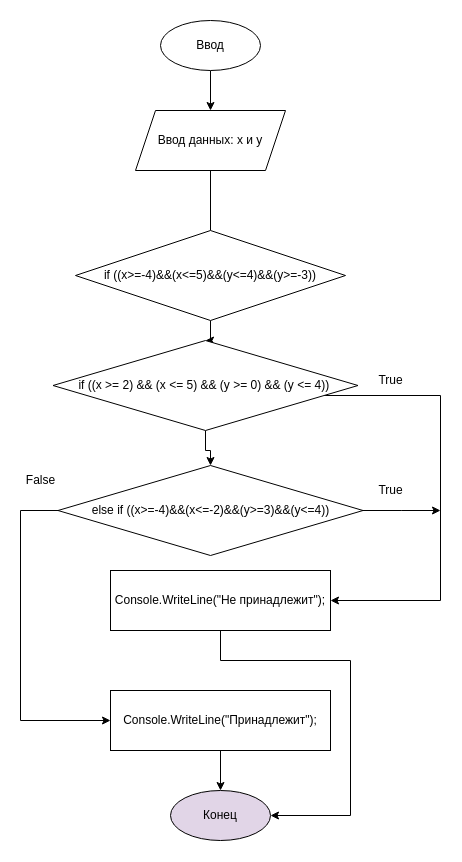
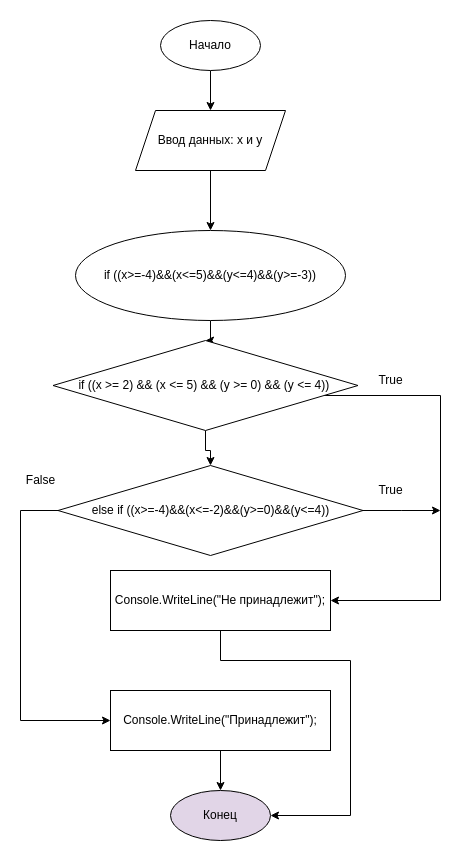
- <mxCell id="3" value="Ввод" style="ellipse;whiteSpace=wrap;html=1;" parent="1" vertex="1"><mxGeometry x="160" y="20" width="100" height="50" as="geometry" /></mxCell>
+ <mxCell id="3" value="Начало" style="ellipse;whiteSpace=wrap;html=1;" parent="1" vertex="1"><mxGeometry x="160" y="20" width="100" height="50" as="geometry" /></mxCell>
- <mxCell id="4" style="edgeStyle=orthogonalEdgeStyle;rounded=0;orthogonalLoop=1;jettySize=auto;html=1;entryX=0.5;entryY=0;entryDx=0;entryDy=0;endArrow=none;" parent="1" source="5" target="7" edge="1"><mxGeometry relative="1" as="geometry" /></mxCell>
+ <mxCell id="4" style="edgeStyle=orthogonalEdgeStyle;rounded=0;orthogonalLoop=1;jettySize=auto;html=1;entryX=0.5;entryY=0;entryDx=0;entryDy=0;" parent="1" source="5" target="7" edge="1"><mxGeometry relative="1" as="geometry" /></mxCell>
- <mxCell id="7" value="if ((x&amp;gt;=-4)&amp;amp;&amp;amp;(x&amp;lt;=5)&amp;amp;&amp;amp;(y&amp;lt;=4)&amp;amp;&amp;amp;(y&amp;gt;=-3))" style="rhombus;whiteSpace=wrap;html=1;" parent="1" vertex="1"><mxGeometry x="75" y="230" width="270" height="90" as="geometry" /></mxCell>
+ <mxCell id="7" value="if ((x&amp;gt;=-4)&amp;amp;&amp;amp;(x&amp;lt;=5)&amp;amp;&amp;amp;(y&amp;lt;=4)&amp;amp;&amp;amp;(y&amp;gt;=-3))" style="ellipse;whiteSpace=wrap;html=1;" parent="1" vertex="1"><mxGeometry x="75" y="230" width="270" height="90" as="geometry" /></mxCell>
- <mxCell id="18" value="else if ((x&amp;gt;=-4)&amp;amp;&amp;amp;(x&amp;lt;=-2)&amp;amp;&amp;amp;(y&amp;gt;=3)&amp;amp;&amp;amp;(y&amp;lt;=4))" style="rhombus;whiteSpace=wrap;html=1;" vertex="1" parent="1"><mxGeometry x="57.5" y="465" width="305" height="90" as="geometry" /></mxCell>
+ <mxCell id="18" value="else if ((x&amp;gt;=-4)&amp;amp;&amp;amp;(x&amp;lt;=-2)&amp;amp;&amp;amp;(y&amp;gt;=0)&amp;amp;&amp;amp;(y&amp;lt;=4))" style="rhombus;whiteSpace=wrap;html=1;" vertex="1" parent="1"><mxGeometry x="57.5" y="465" width="305" height="90" as="geometry" /></mxCell>
